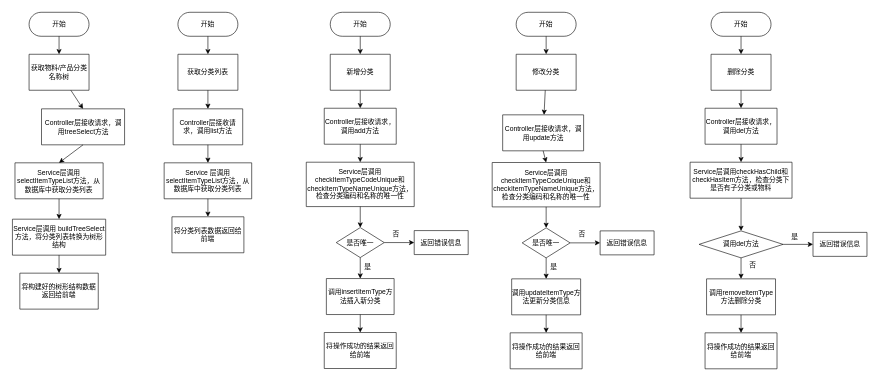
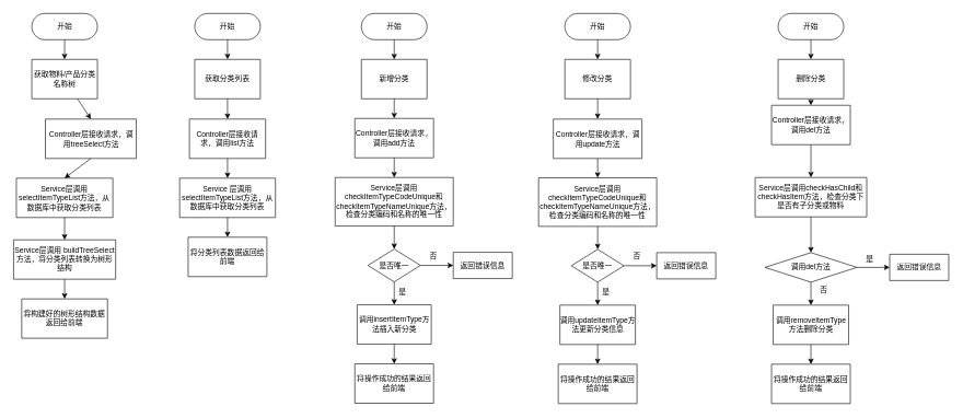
- <mxCell id="26" value="&lt;div style=&quot;&quot;&gt;&lt;p style=&quot;text-align: center; margin: 0px; text-indent: 0px; vertical-align: middle; direction: ltr;&quot;&gt;&lt;font style=&quot;direction: ltr; line-height: 120%; opacity: 1;&quot;&gt;&lt;font&gt;&lt;span style=&quot;font-size: 11.29px;&quot;&gt;Controller层接收请求，调用del方法&lt;/span&gt;&lt;/font&gt;&lt;br&gt;&lt;/font&gt;&lt;/p&gt;&lt;/div&gt;" style="verticalAlign=middle;align=center;overflow=width;vsdxID=59;fillColor=#FFFFFF;gradientColor=none;shape=stencil(nZBLDoAgDERP0z3SIyjew0SURgSD+Lu9kMZoXLhwN9O+tukAlrNpJg1SzDH4QW/URgNYgZTkjA4UkwJUgGXng+6DX1zLfmoymdXo17xh5zmRJ6Q42BWCfc2oJfdAr+Yv+AP9Cb7OJ3H/2JG1HNGz/84klThPVCc=);strokeColor=#000000;spacingTop=0;spacingBottom=-1;spacingLeft=0;spacingRight=-1;points=[[0,0.5,0],[1,0.5,0],[0.5,1,0],[0.5,0,0]];labelBackgroundColor=none;rounded=0;html=1;whiteSpace=wrap;fontFamily=Helvetica;spacing=2;" vertex="1" parent="1"><mxGeometry x="1175" y="180" width="120" height="60" as="geometry" /></mxCell>
+ <mxCell id="26" value="&lt;div style=&quot;&quot;&gt;&lt;p style=&quot;text-align: center; margin: 0px; text-indent: 0px; vertical-align: middle; direction: ltr;&quot;&gt;&lt;font style=&quot;direction: ltr; line-height: 120%; opacity: 1;&quot;&gt;&lt;font&gt;&lt;span style=&quot;font-size: 11.29px;&quot;&gt;Controller层接收请求，调用del方法&lt;/span&gt;&lt;/font&gt;&lt;br&gt;&lt;/font&gt;&lt;/p&gt;&lt;/div&gt;" style="verticalAlign=middle;align=center;overflow=width;vsdxID=59;fillColor=#FFFFFF;gradientColor=none;shape=stencil(nZBLDoAgDERP0z3SIyjew0SURgSD+Lu9kMZoXLhwN9O+tukAlrNpJg1SzDH4QW/URgNYgZTkjA4UkwJUgGXng+6DX1zLfmoymdXo17xh5zmRJ6Q42BWCfc2oJfdAr+Yv+AP9Cb7OJ3H/2JG1HNGz/84klThPVCc=);strokeColor=#000000;spacingTop=0;spacingBottom=-1;spacingLeft=0;spacingRight=-1;points=[[0,0.5,0],[1,0.5,0],[0.5,1,0],[0.5,0,0]];labelBackgroundColor=none;rounded=0;html=1;whiteSpace=wrap;fontFamily=Helvetica;spacing=2;" vertex="1" parent="1"><mxGeometry x="1175" y="160" width="120" height="60" as="geometry" /></mxCell>
- <mxCell id="18" value="&lt;div style=&quot;&quot;&gt;&lt;p style=&quot;text-align: center; margin: 0px; text-indent: 0px; vertical-align: middle; direction: ltr;&quot;&gt;&lt;font style=&quot;direction: ltr; line-height: 120%; opacity: 1;&quot;&gt;&lt;font&gt;&lt;span style=&quot;font-size: 11.29px;&quot;&gt;Controller层接收请求，调用update方法&lt;/span&gt;&lt;/font&gt;&lt;br&gt;&lt;/font&gt;&lt;/p&gt;&lt;/div&gt;" style="verticalAlign=middle;align=center;overflow=width;vsdxID=59;fillColor=#FFFFFF;gradientColor=none;shape=stencil(nZBLDoAgDERP0z3SIyjew0SURgSD+Lu9kMZoXLhwN9O+tukAlrNpJg1SzDH4QW/URgNYgZTkjA4UkwJUgGXng+6DX1zLfmoymdXo17xh5zmRJ6Q42BWCfc2oJfdAr+Yv+AP9Cb7OJ3H/2JG1HNGz/84klThPVCc=);strokeColor=#000000;spacingTop=0;spacingBottom=-1;spacingLeft=0;spacingRight=-1;points=[[0,0.5,0],[1,0.5,0],[0.5,1,0],[0.5,0,0]];labelBackgroundColor=none;rounded=0;html=1;whiteSpace=wrap;fontFamily=Helvetica;spacing=2;" vertex="1" parent="1"><mxGeometry x="837.5" y="191" width="135" height="60" as="geometry" /></mxCell>
+ <mxCell id="18" value="&lt;div style=&quot;&quot;&gt;&lt;p style=&quot;text-align: center; margin: 0px; text-indent: 0px; vertical-align: middle; direction: ltr;&quot;&gt;&lt;font style=&quot;direction: ltr; line-height: 120%; opacity: 1;&quot;&gt;&lt;font&gt;&lt;span style=&quot;font-size: 11.29px;&quot;&gt;Controller层接收请求，调用update方法&lt;/span&gt;&lt;/font&gt;&lt;br&gt;&lt;/font&gt;&lt;/p&gt;&lt;/div&gt;" style="verticalAlign=middle;align=center;overflow=width;vsdxID=59;fillColor=#FFFFFF;gradientColor=none;shape=stencil(nZBLDoAgDERP0z3SIyjew0SURgSD+Lu9kMZoXLhwN9O+tukAlrNpJg1SzDH4QW/URgNYgZTkjA4UkwJUgGXng+6DX1zLfmoymdXo17xh5zmRJ6Q42BWCfc2oJfdAr+Yv+AP9Cb7OJ3H/2JG1HNGz/84klThPVCc=);strokeColor=#000000;spacingTop=0;spacingBottom=-1;spacingLeft=0;spacingRight=-1;points=[[0,0.5,0],[1,0.5,0],[0.5,1,0],[0.5,0,0]];labelBackgroundColor=none;rounded=0;html=1;whiteSpace=wrap;fontFamily=Helvetica;spacing=2;" vertex="1" parent="1"><mxGeometry x="842.5" y="181" width="135" height="60" as="geometry" /></mxCell>
